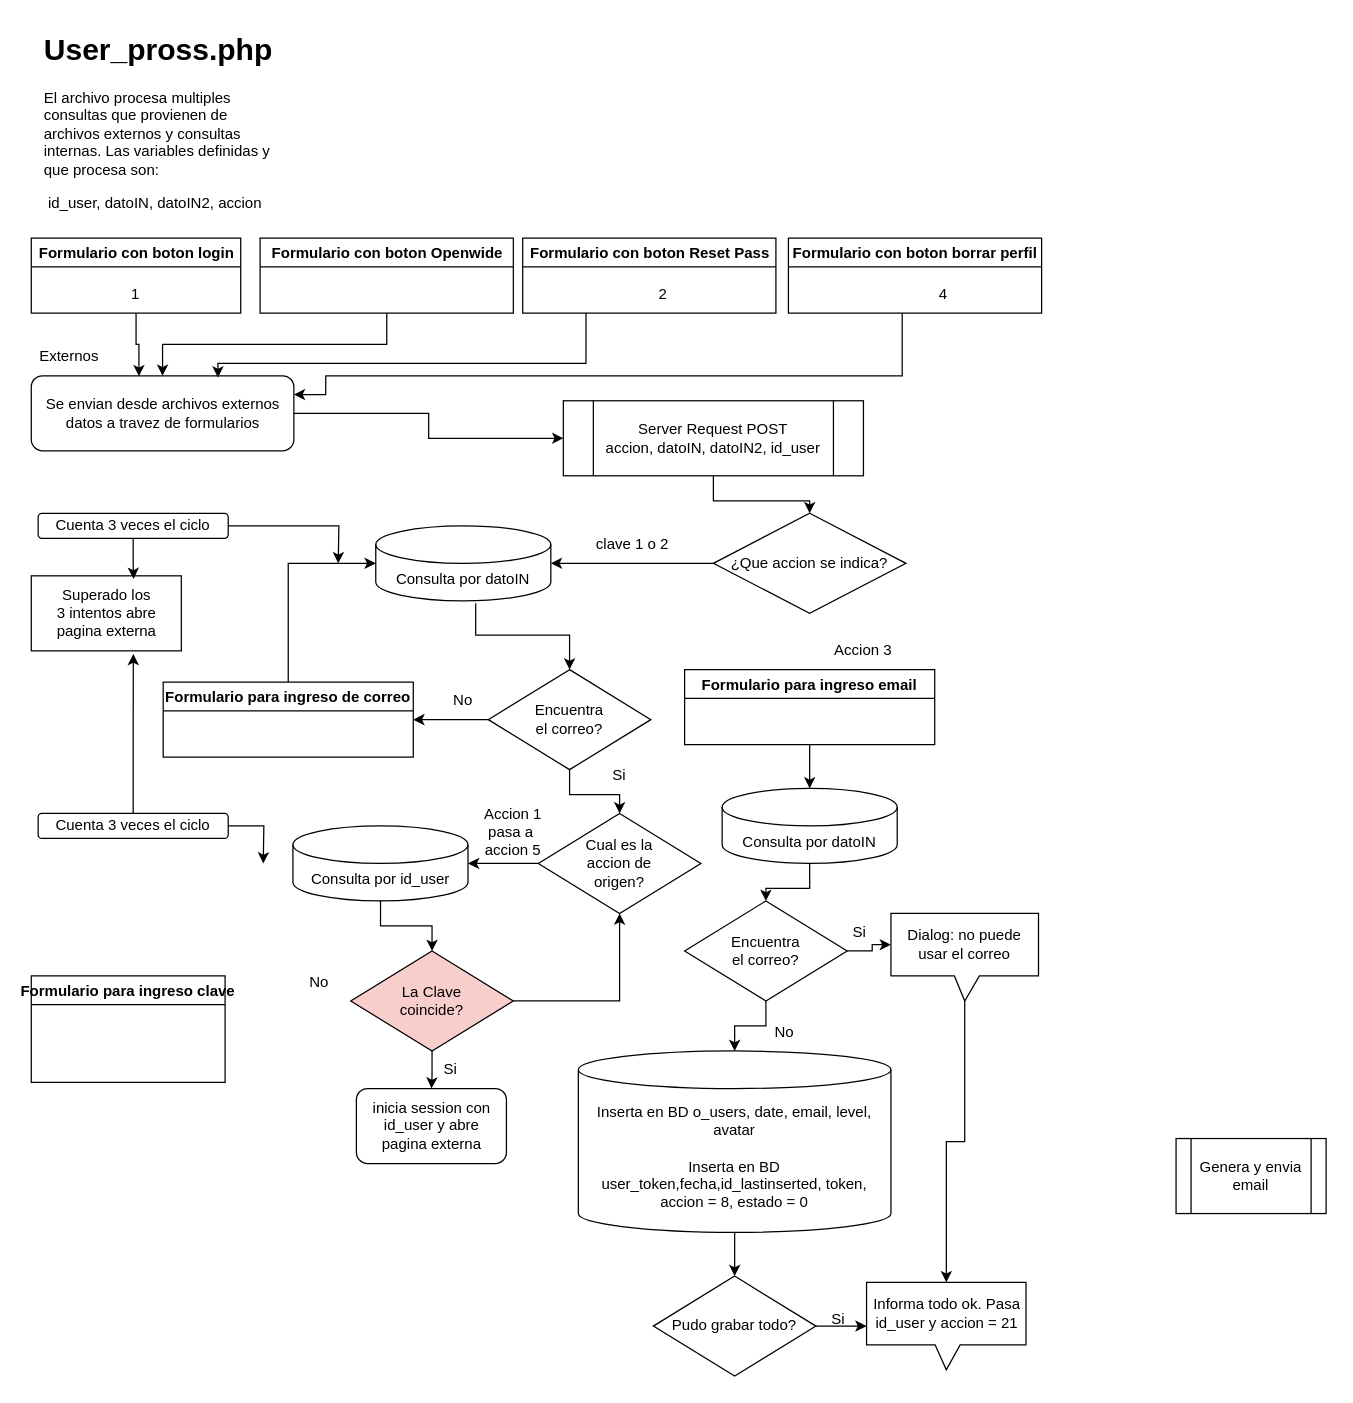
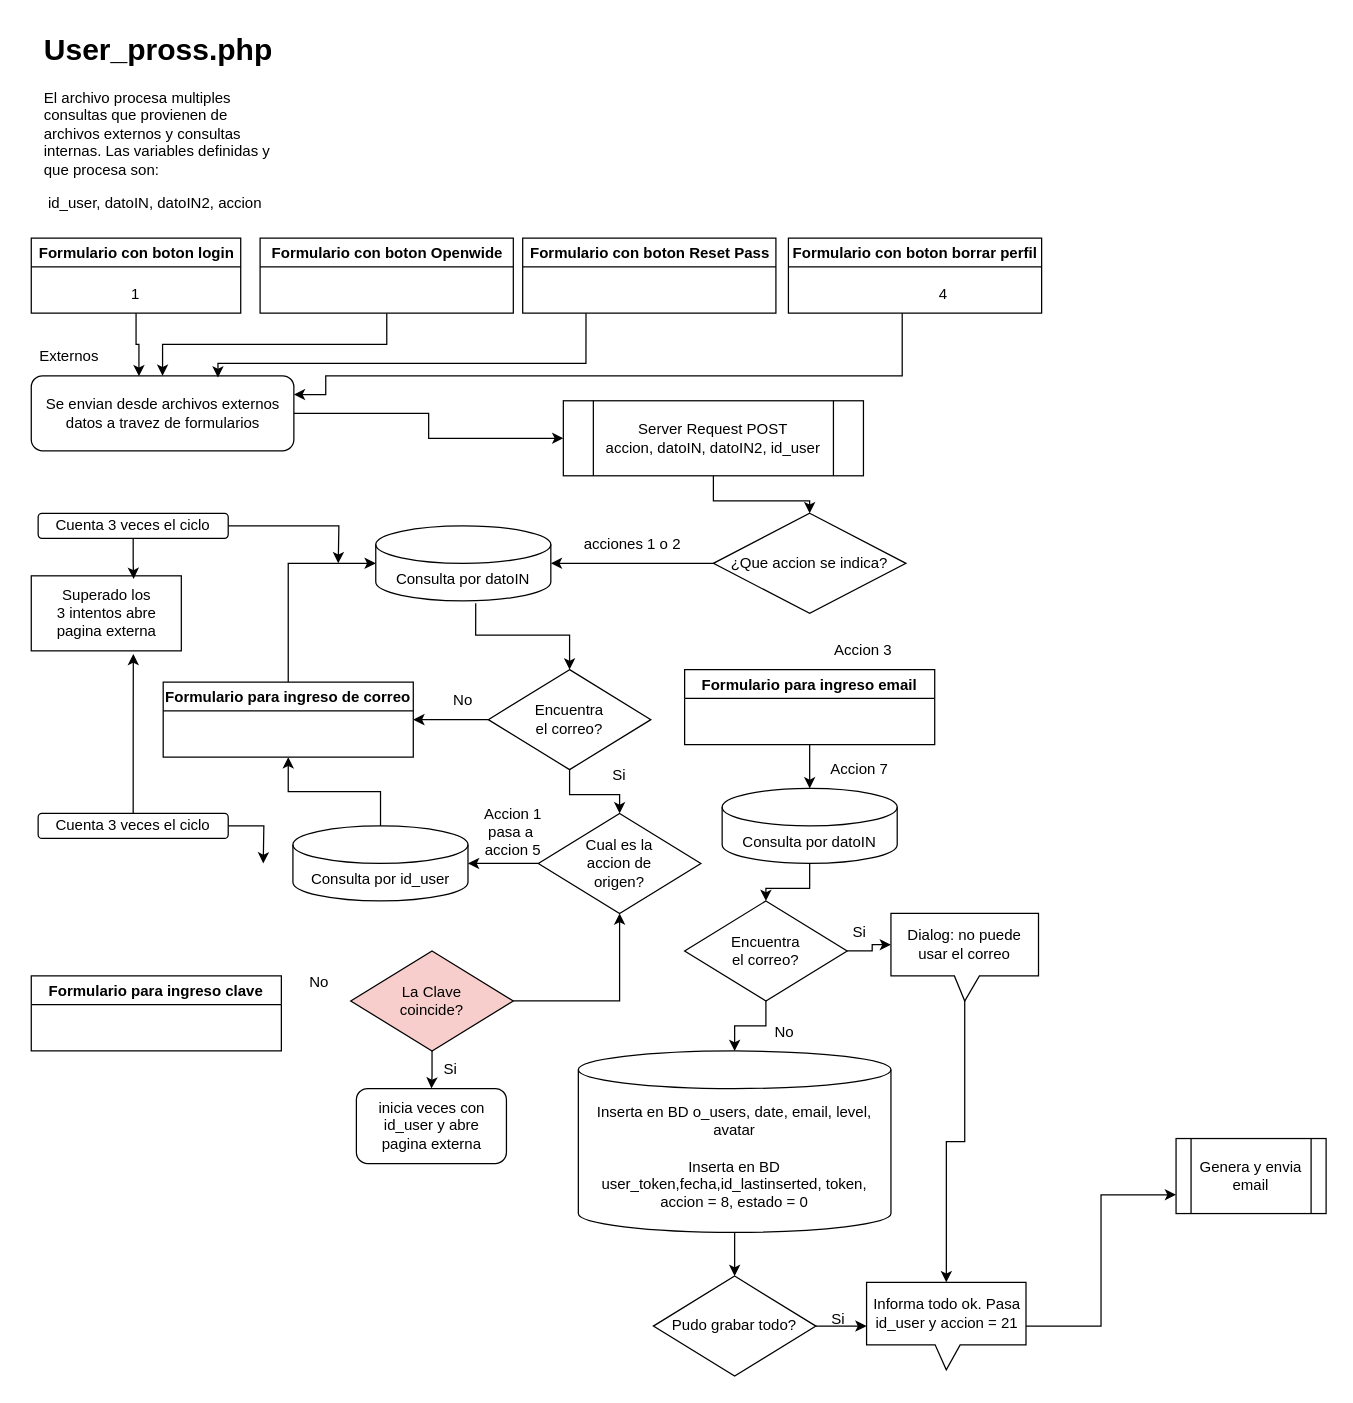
- <mxCell id="13" value="2" style="text;html=1;strokeColor=none;fillColor=none;align=center;verticalAlign=middle;whiteSpace=wrap;rounded=0;" vertex="1" parent="12"><mxGeometry x="82.5" y="30" width="60" height="30" as="geometry" /></mxCell>
- <mxCell id="23" value="clave 1 o 2" style="text;html=1;strokeColor=none;fillColor=none;align=center;verticalAlign=middle;whiteSpace=wrap;rounded=0;" vertex="1" parent="1"><mxGeometry x="457" y="420" width="97" height="30" as="geometry" /></mxCell>
+ <mxCell id="23" value="acciones 1 o 2" style="text;html=1;strokeColor=none;fillColor=none;align=center;verticalAlign=middle;whiteSpace=wrap;rounded=0;" vertex="1" parent="1"><mxGeometry x="457" y="420" width="97" height="30" as="geometry" /></mxCell>
+ <mxCell id="55" value="Accion 7" style="text;html=1;strokeColor=none;fillColor=none;align=center;verticalAlign=middle;whiteSpace=wrap;rounded=0;" vertex="1" parent="1"><mxGeometry x="657" y="600" width="60" height="30" as="geometry" /></mxCell>
- <mxCell id="33" style="edgeStyle=orthogonalEdgeStyle;rounded=0;orthogonalLoop=1;jettySize=auto;html=1;entryX=0.5;entryY=0;entryDx=0;entryDy=0;" edge="1" parent="1" source="34" target="36"><mxGeometry relative="1" as="geometry" /></mxCell>
+ <mxCell id="33" style="edgeStyle=orthogonalEdgeStyle;rounded=0;orthogonalLoop=1;jettySize=auto;html=1;" edge="1" parent="1" source="34" target="27"><mxGeometry relative="1" as="geometry" /></mxCell>
- <mxCell id="38" value="Formulario para ingreso clave" style="swimlane;" vertex="1" parent="1"><mxGeometry x="24.5" y="780" width="155" height="85" as="geometry" /></mxCell>
+ <mxCell id="38" value="Formulario para ingreso clave" style="swimlane;" vertex="1" parent="1"><mxGeometry x="24.5" y="780" width="200" height="60" as="geometry" /></mxCell>
- <mxCell id="49" value="inicia session con id_user y abre &lt;br&gt;pagina externa" style="rounded=1;whiteSpace=wrap;html=1;" vertex="1" parent="1"><mxGeometry x="284.5" y="870" width="120" height="60" as="geometry" /></mxCell>
+ <mxCell id="49" value="inicia veces con id_user y abre &lt;br&gt;pagina externa" style="rounded=1;whiteSpace=wrap;html=1;" vertex="1" parent="1"><mxGeometry x="284.5" y="870" width="120" height="60" as="geometry" /></mxCell>
+ <mxCell id="65" style="edgeStyle=orthogonalEdgeStyle;rounded=0;orthogonalLoop=1;jettySize=auto;html=1;entryX=0;entryY=0.75;entryDx=0;entryDy=0;" edge="1" parent="1" source="66" target="70"><mxGeometry relative="1" as="geometry" /></mxCell>
